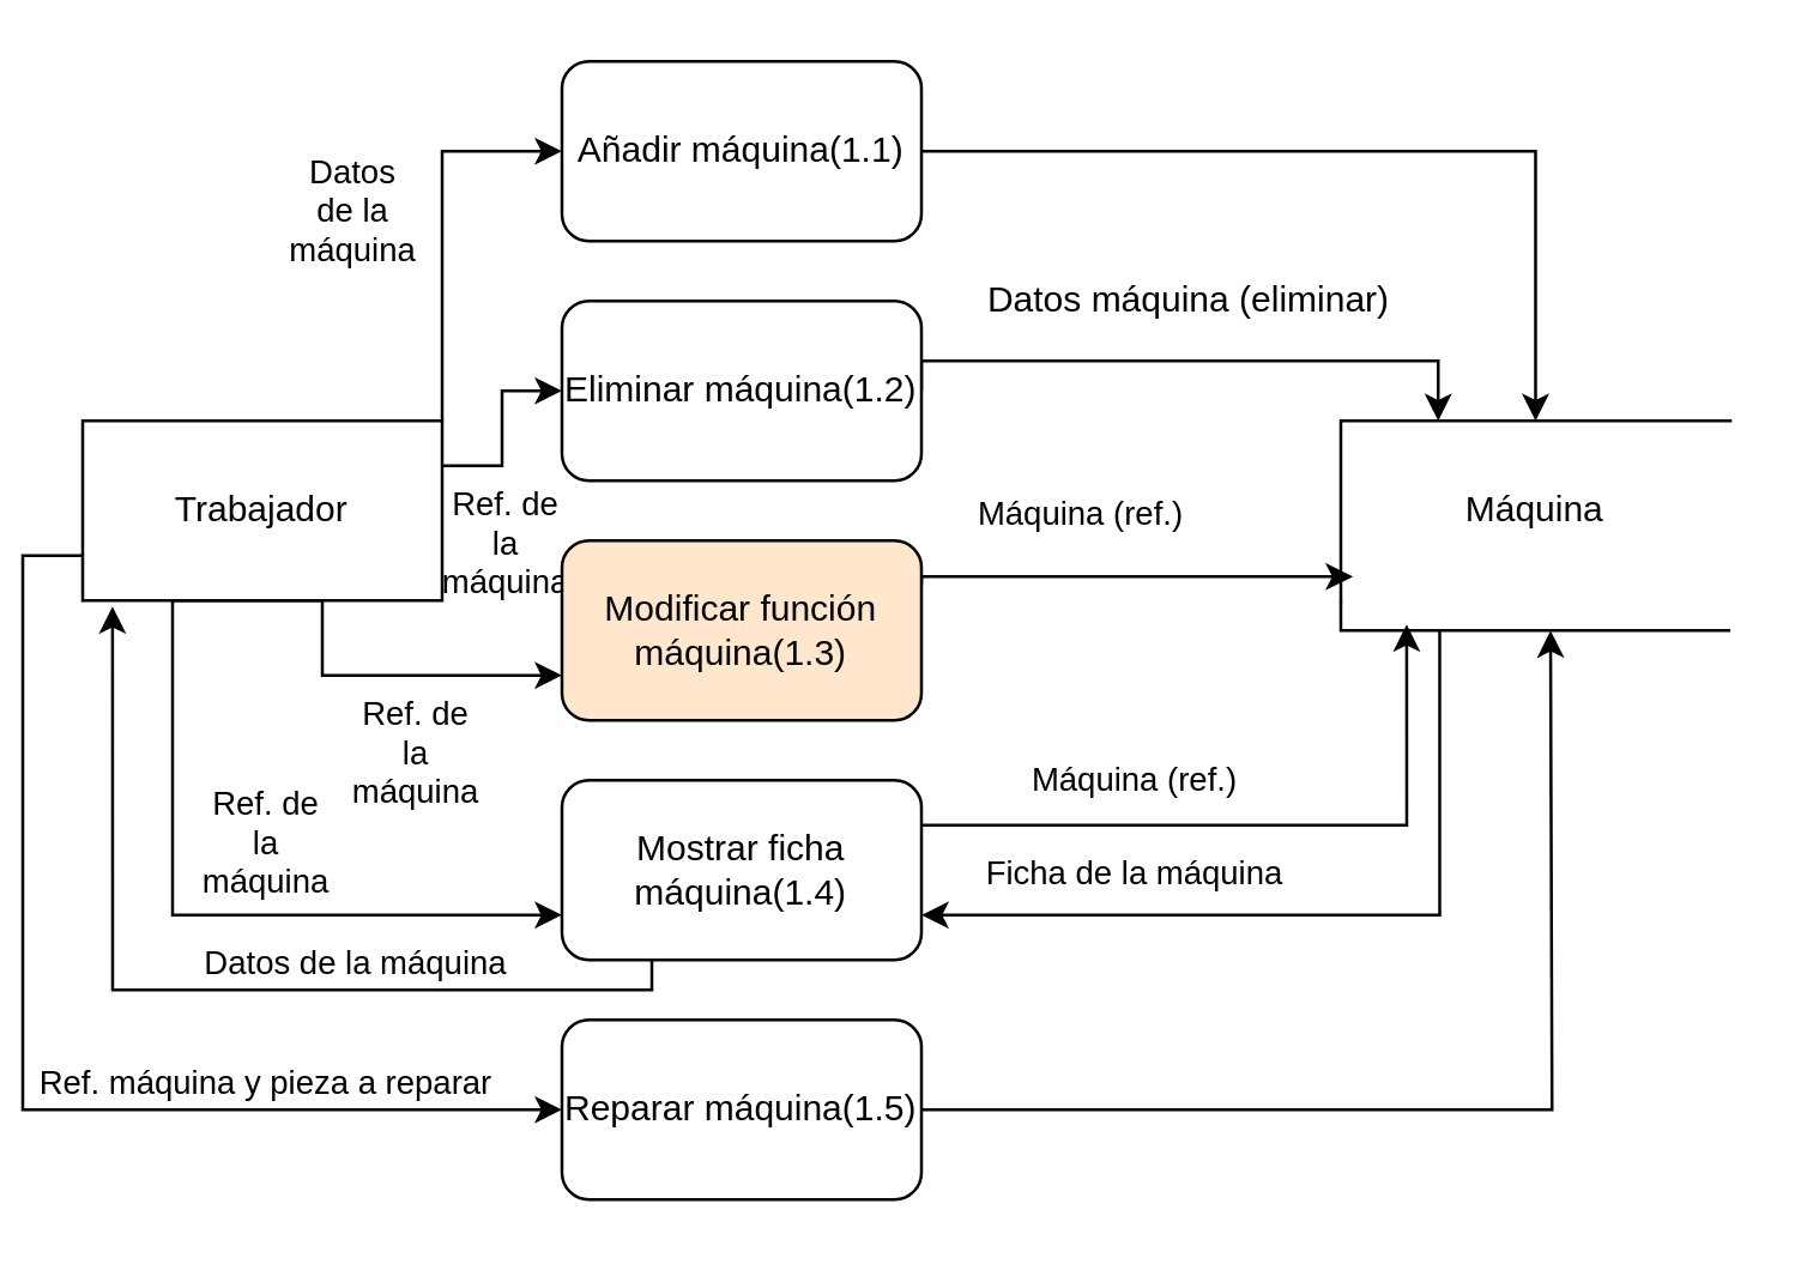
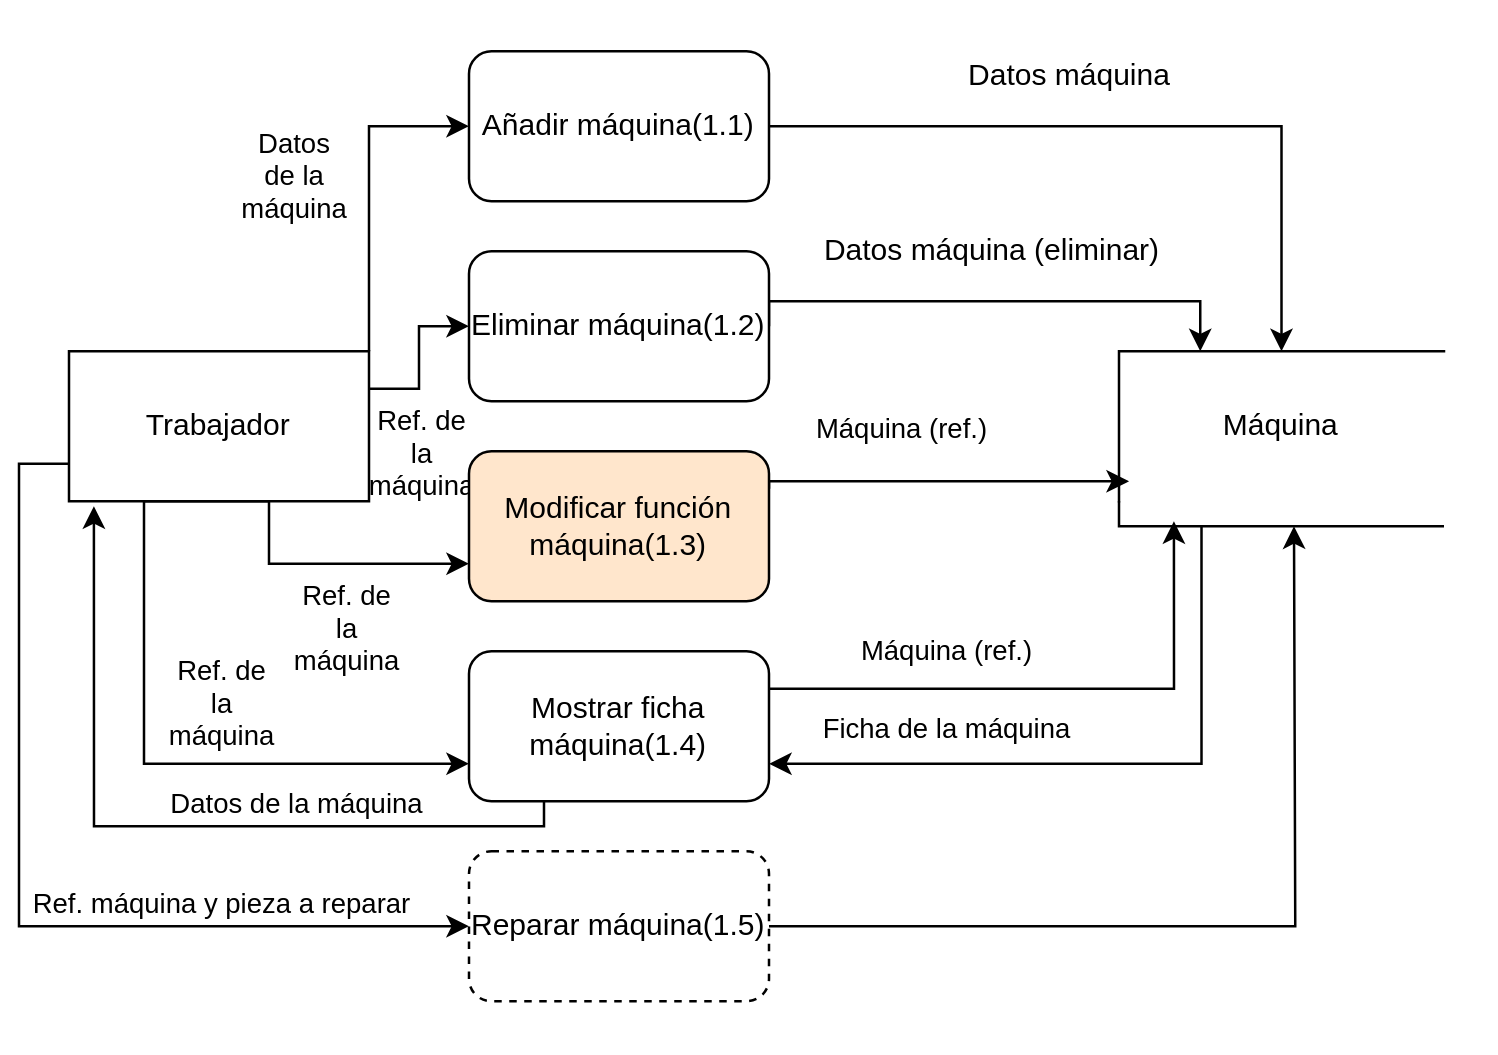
+ <mxCell id="29" value="Datos máquina" style="text;html=1;align=center;verticalAlign=middle;resizable=0;points=[];autosize=1;strokeColor=none;fillColor=none;" vertex="1" parent="1"><mxGeometry x="370" y="20" width="100" height="20" as="geometry" /></mxCell>
- <mxCell id="24" value="Reparar máquina(1.5)" style="rounded=1;whiteSpace=wrap;html=1;" vertex="1" parent="1"><mxGeometry x="180" y="340" width="120" height="60" as="geometry" /></mxCell>
+ <mxCell id="24" value="Reparar máquina(1.5)" style="rounded=1;whiteSpace=wrap;html=1;dashed=1;" vertex="1" parent="1"><mxGeometry x="180" y="340" width="120" height="60" as="geometry" /></mxCell>
